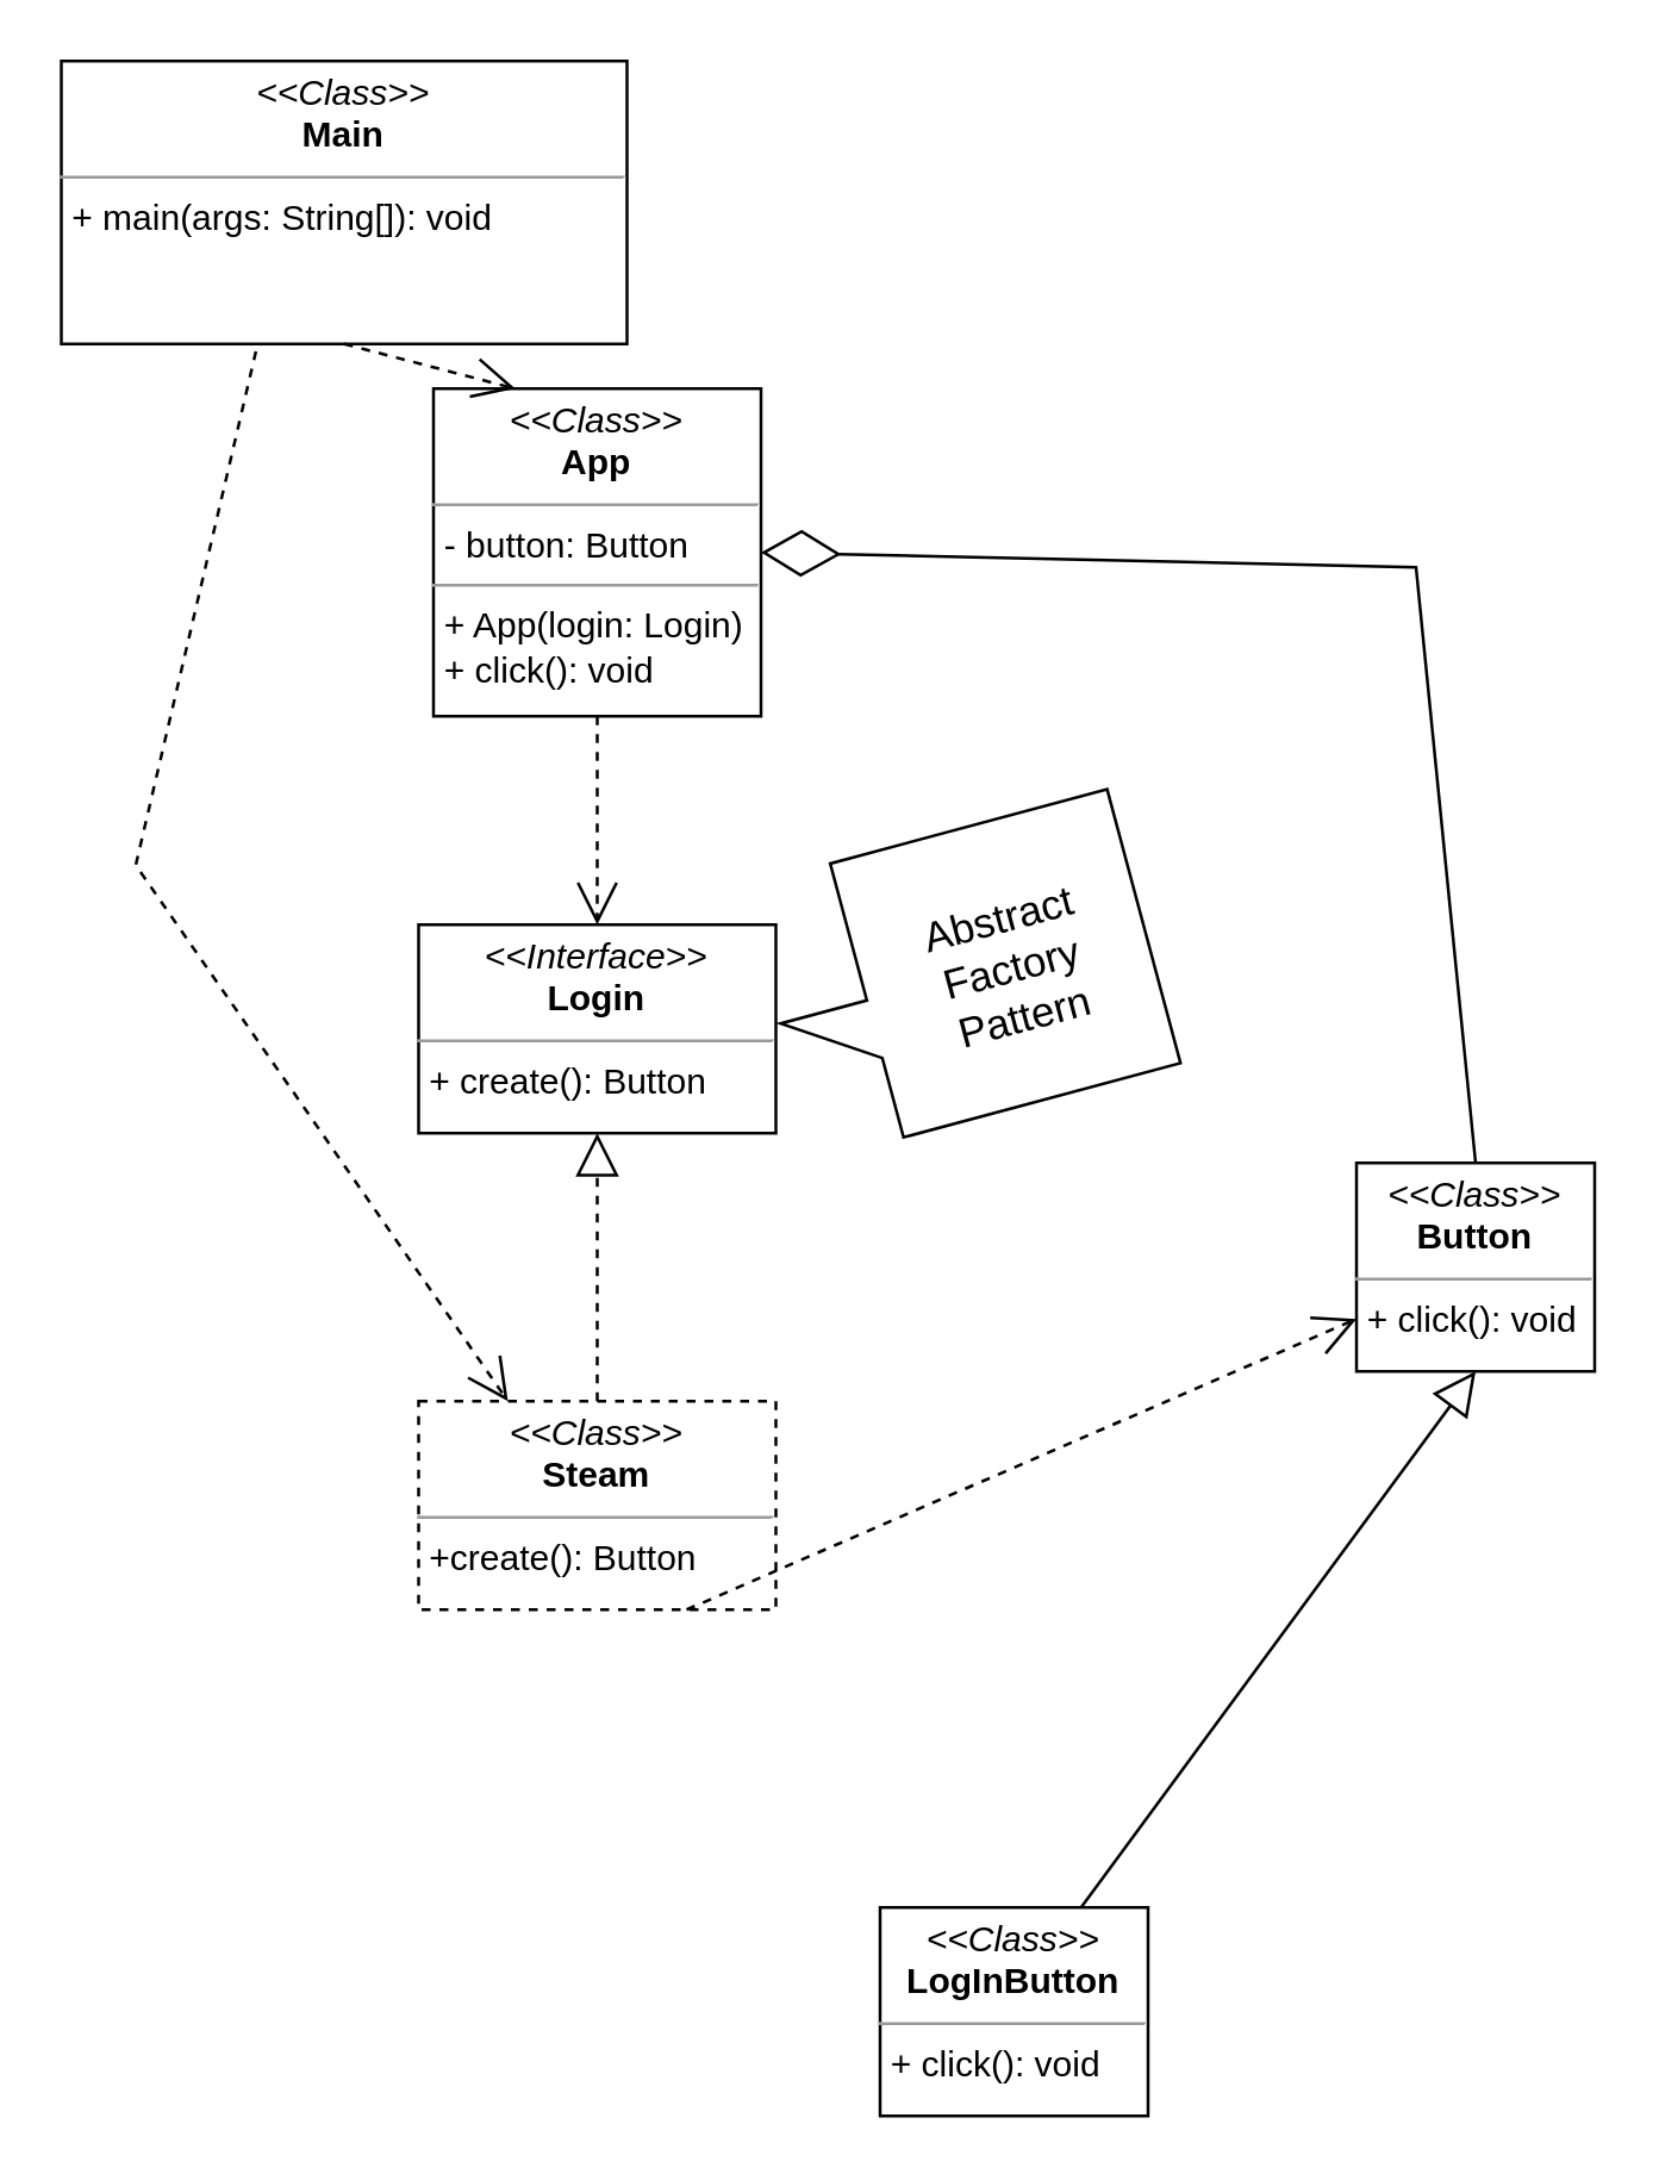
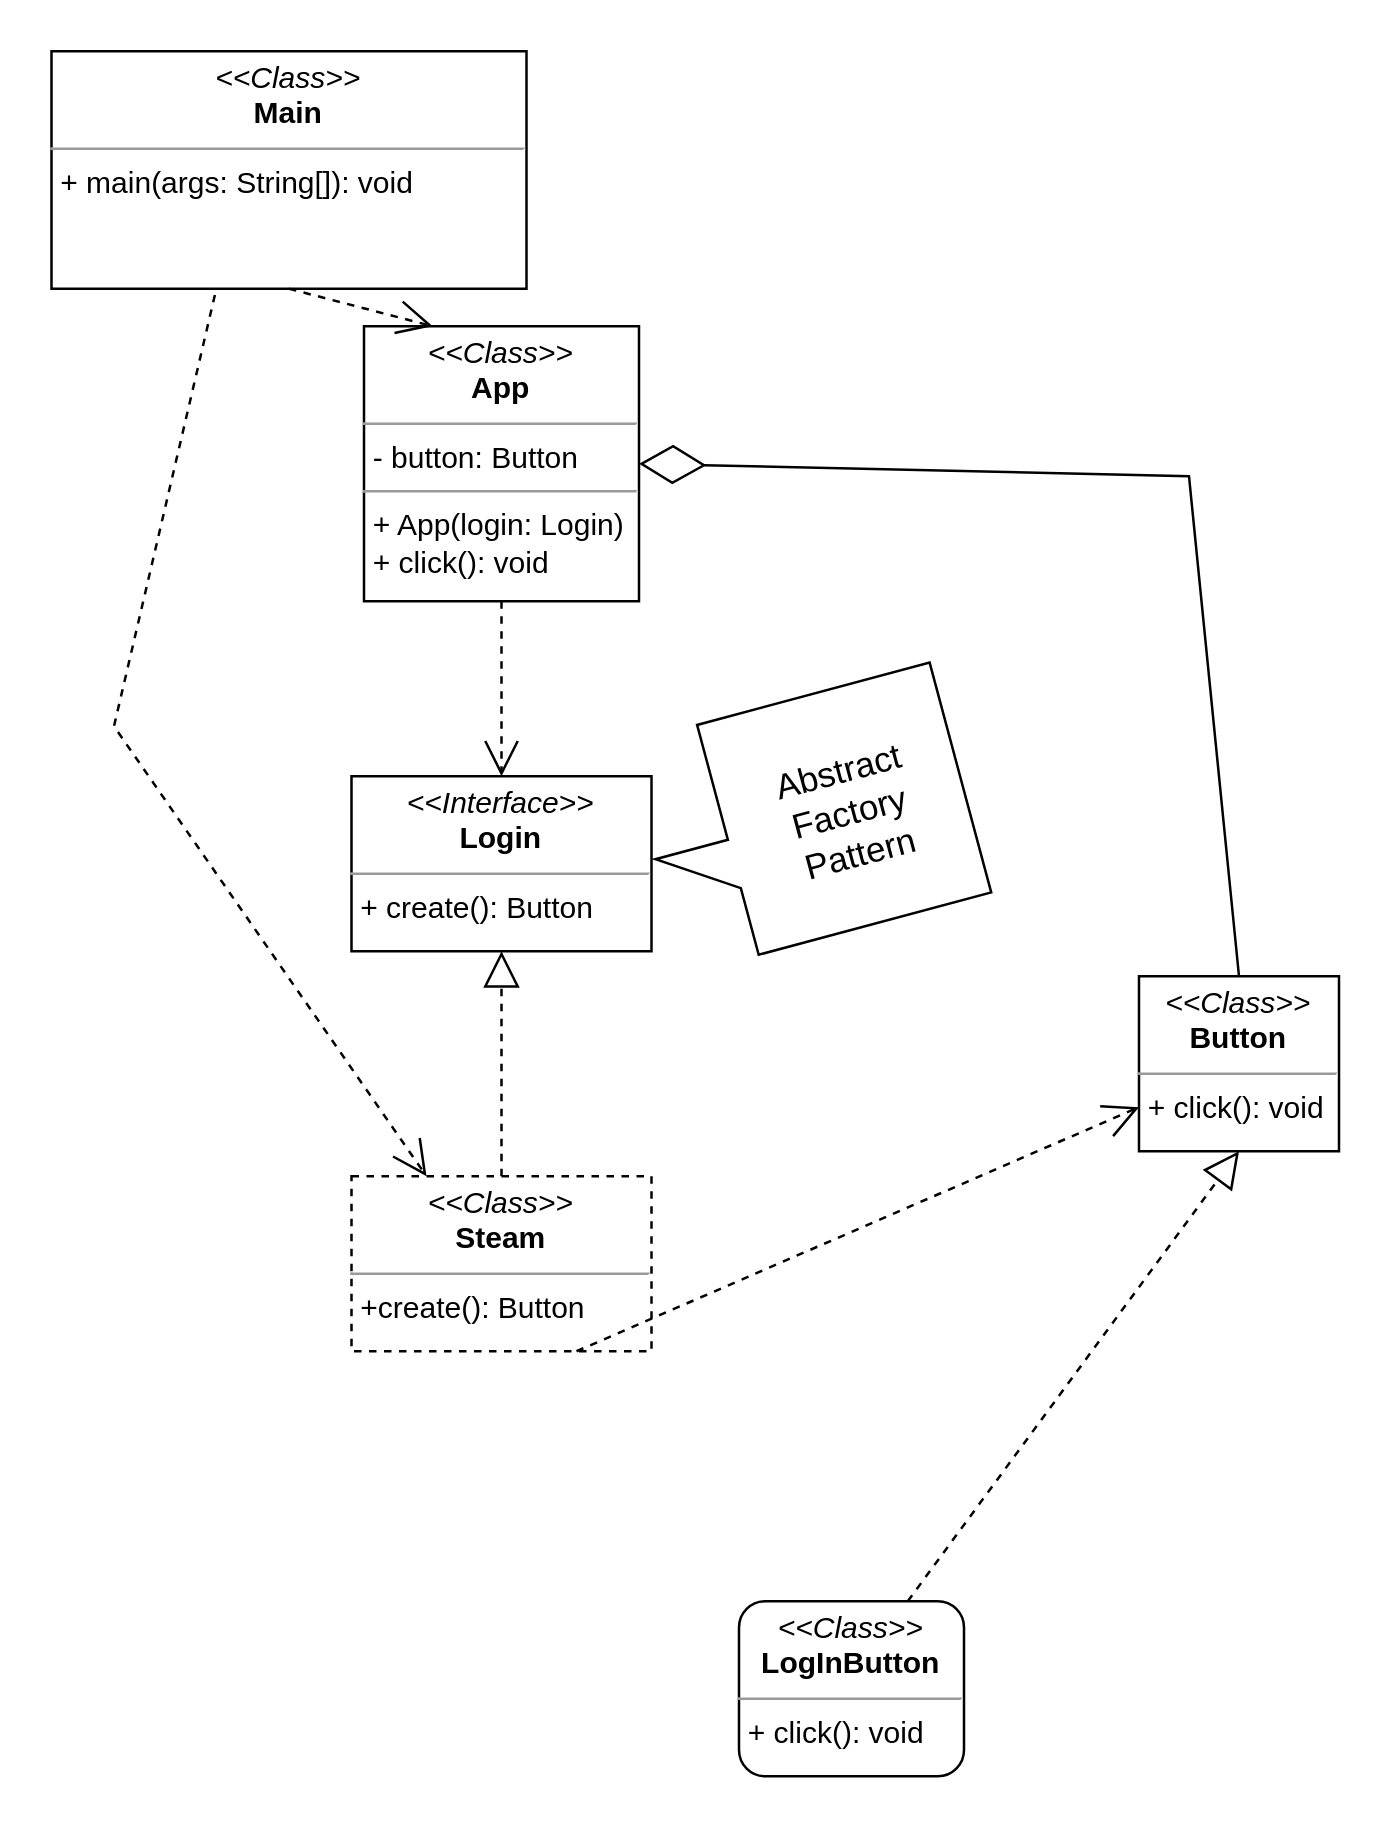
- <mxCell id="15" value="" style="endArrow=block;dashed=0;endFill=0;endSize=12;html=1;rounded=0;entryX=0.5;entryY=1;entryDx=0;entryDy=0;exitX=0.75;exitY=0;exitDx=0;exitDy=0;" edge="1" parent="1" source="9" target="2"><mxGeometry width="160" relative="1" as="geometry"><mxPoint x="210" y="480" as="sourcePoint" /><mxPoint x="210" y="390" as="targetPoint" /><Array as="points" /></mxGeometry></mxCell>
+ <mxCell id="15" value="" style="endArrow=block;dashed=1;endFill=0;endSize=12;html=1;rounded=0;entryX=0.5;entryY=1;entryDx=0;entryDy=0;exitX=0.75;exitY=0;exitDx=0;exitDy=0;" edge="1" parent="1" source="9" target="2"><mxGeometry width="160" relative="1" as="geometry"><mxPoint x="210" y="480" as="sourcePoint" /><mxPoint x="210" y="390" as="targetPoint" /><Array as="points" /></mxGeometry></mxCell>
- <mxCell id="9" value="&lt;p style=&quot;margin:0px;margin-top:4px;text-align:center;&quot;&gt;&lt;i&gt;&amp;lt;&amp;lt;Class&amp;gt;&amp;gt;&lt;/i&gt;&lt;br&gt;&lt;b&gt;LogInButton&lt;/b&gt;&lt;/p&gt;&lt;hr size=&quot;1&quot;&gt;&lt;p style=&quot;margin:0px;margin-left:4px;&quot;&gt;+ click(): void&lt;br&gt;&lt;/p&gt;" style="verticalAlign=top;align=left;overflow=fill;fontSize=12;fontFamily=Helvetica;html=1;rounded=0;shadow=0;comic=0;labelBackgroundColor=none;strokeWidth=1" vertex="1" parent="1"><mxGeometry x="295" y="640" width="90" height="70" as="geometry" /></mxCell>
+ <mxCell id="9" value="&lt;p style=&quot;margin:0px;margin-top:4px;text-align:center;&quot;&gt;&lt;i&gt;&amp;lt;&amp;lt;Class&amp;gt;&amp;gt;&lt;/i&gt;&lt;br&gt;&lt;b&gt;LogInButton&lt;/b&gt;&lt;/p&gt;&lt;hr size=&quot;1&quot;&gt;&lt;p style=&quot;margin:0px;margin-left:4px;&quot;&gt;+ click(): void&lt;br&gt;&lt;/p&gt;" style="verticalAlign=top;align=left;overflow=fill;fontSize=12;fontFamily=Helvetica;html=1;shadow=0;comic=0;labelBackgroundColor=none;strokeWidth=1;rounded=1;" vertex="1" parent="1"><mxGeometry x="295" y="640" width="90" height="70" as="geometry" /></mxCell>
